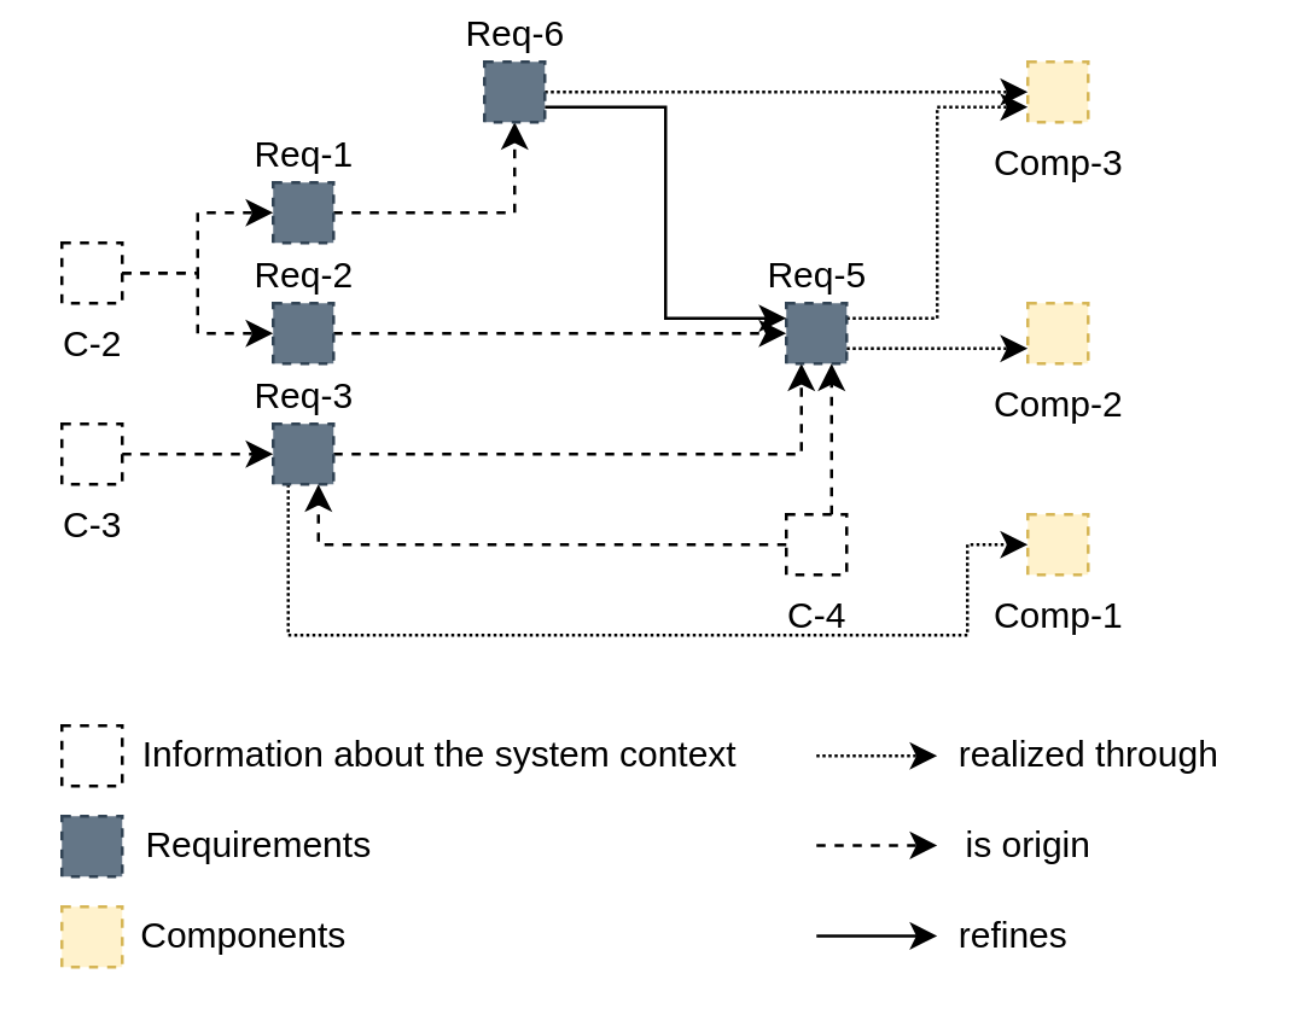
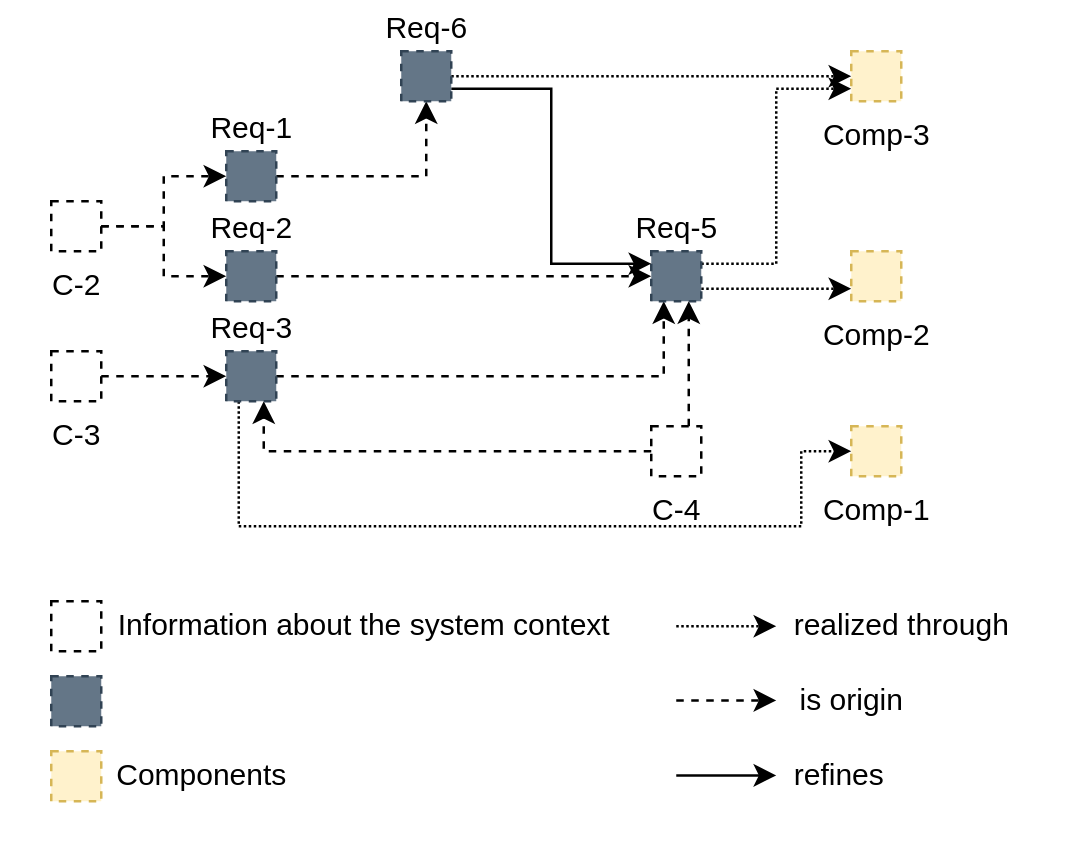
- <mxCell id="30" value="Requirements" style="text;html=1;align=center;verticalAlign=middle;resizable=0;points=[];autosize=1;strokeColor=none;fillColor=none;fontColor=#000000;" vertex="1" parent="1"><mxGeometry x="40" y="270" width="90" height="20" as="geometry" /></mxCell>
